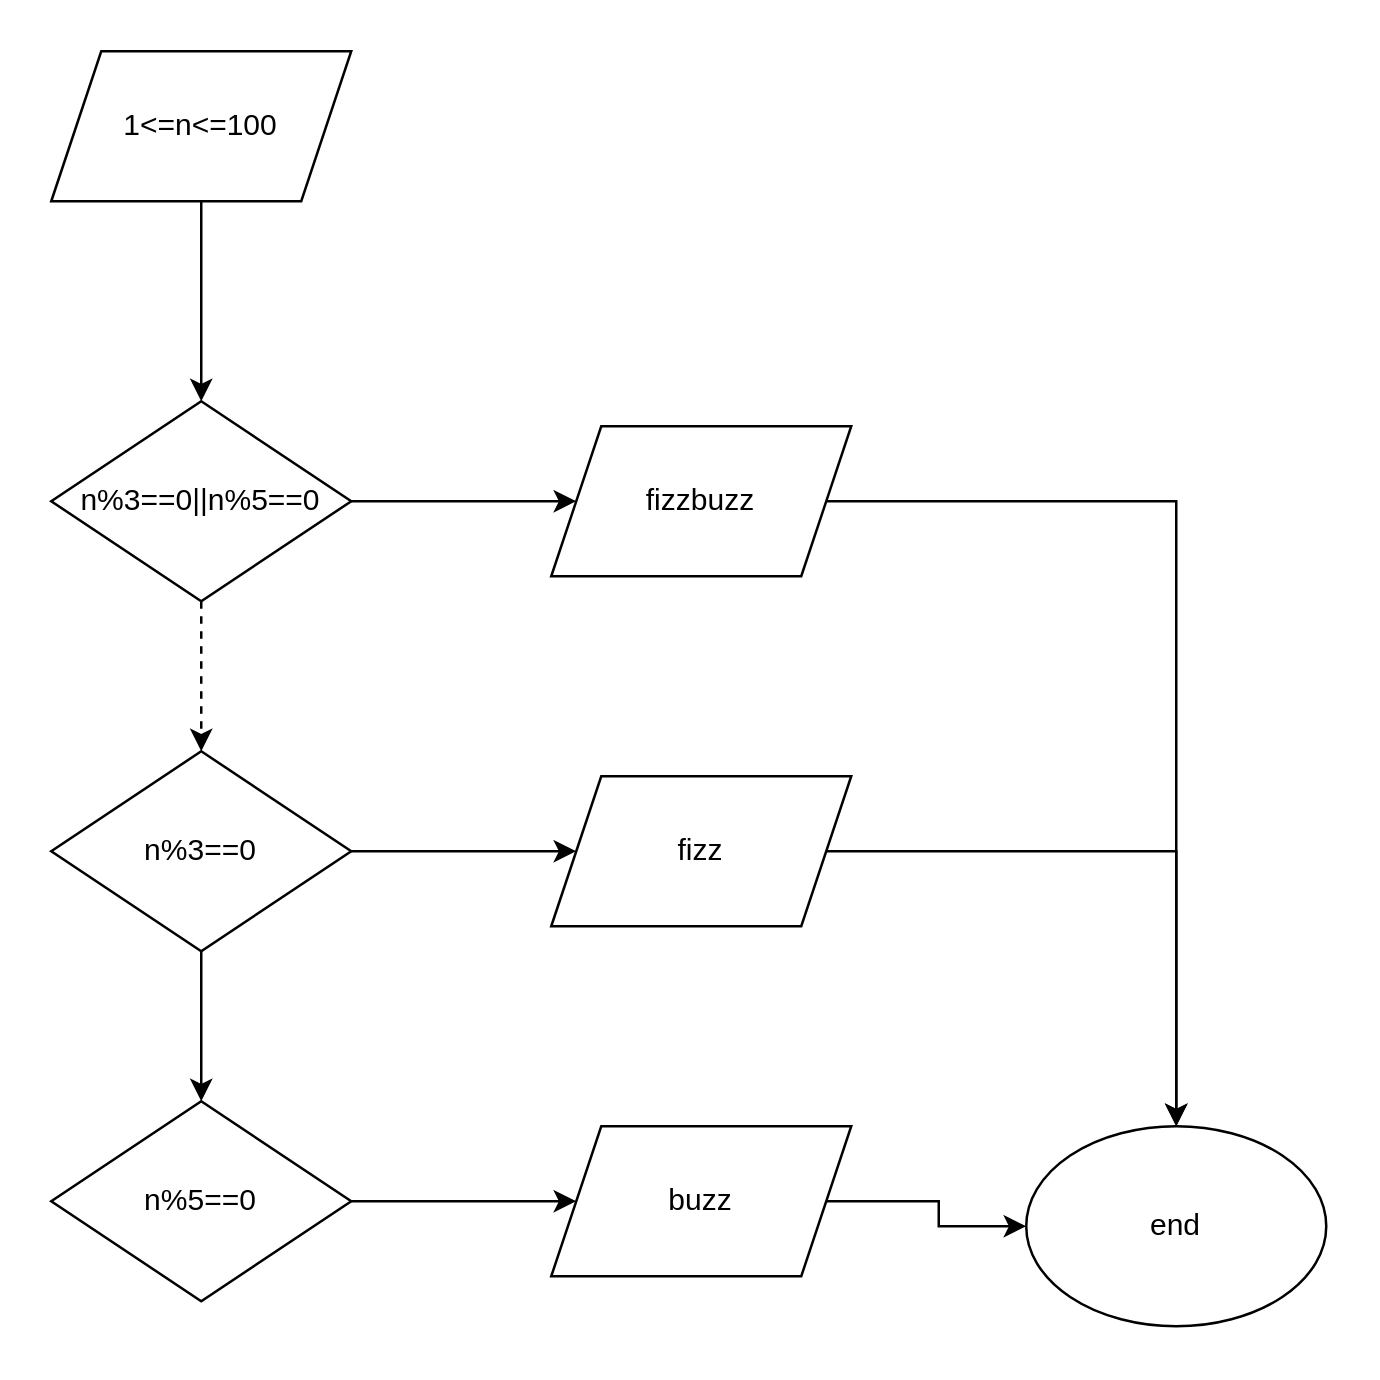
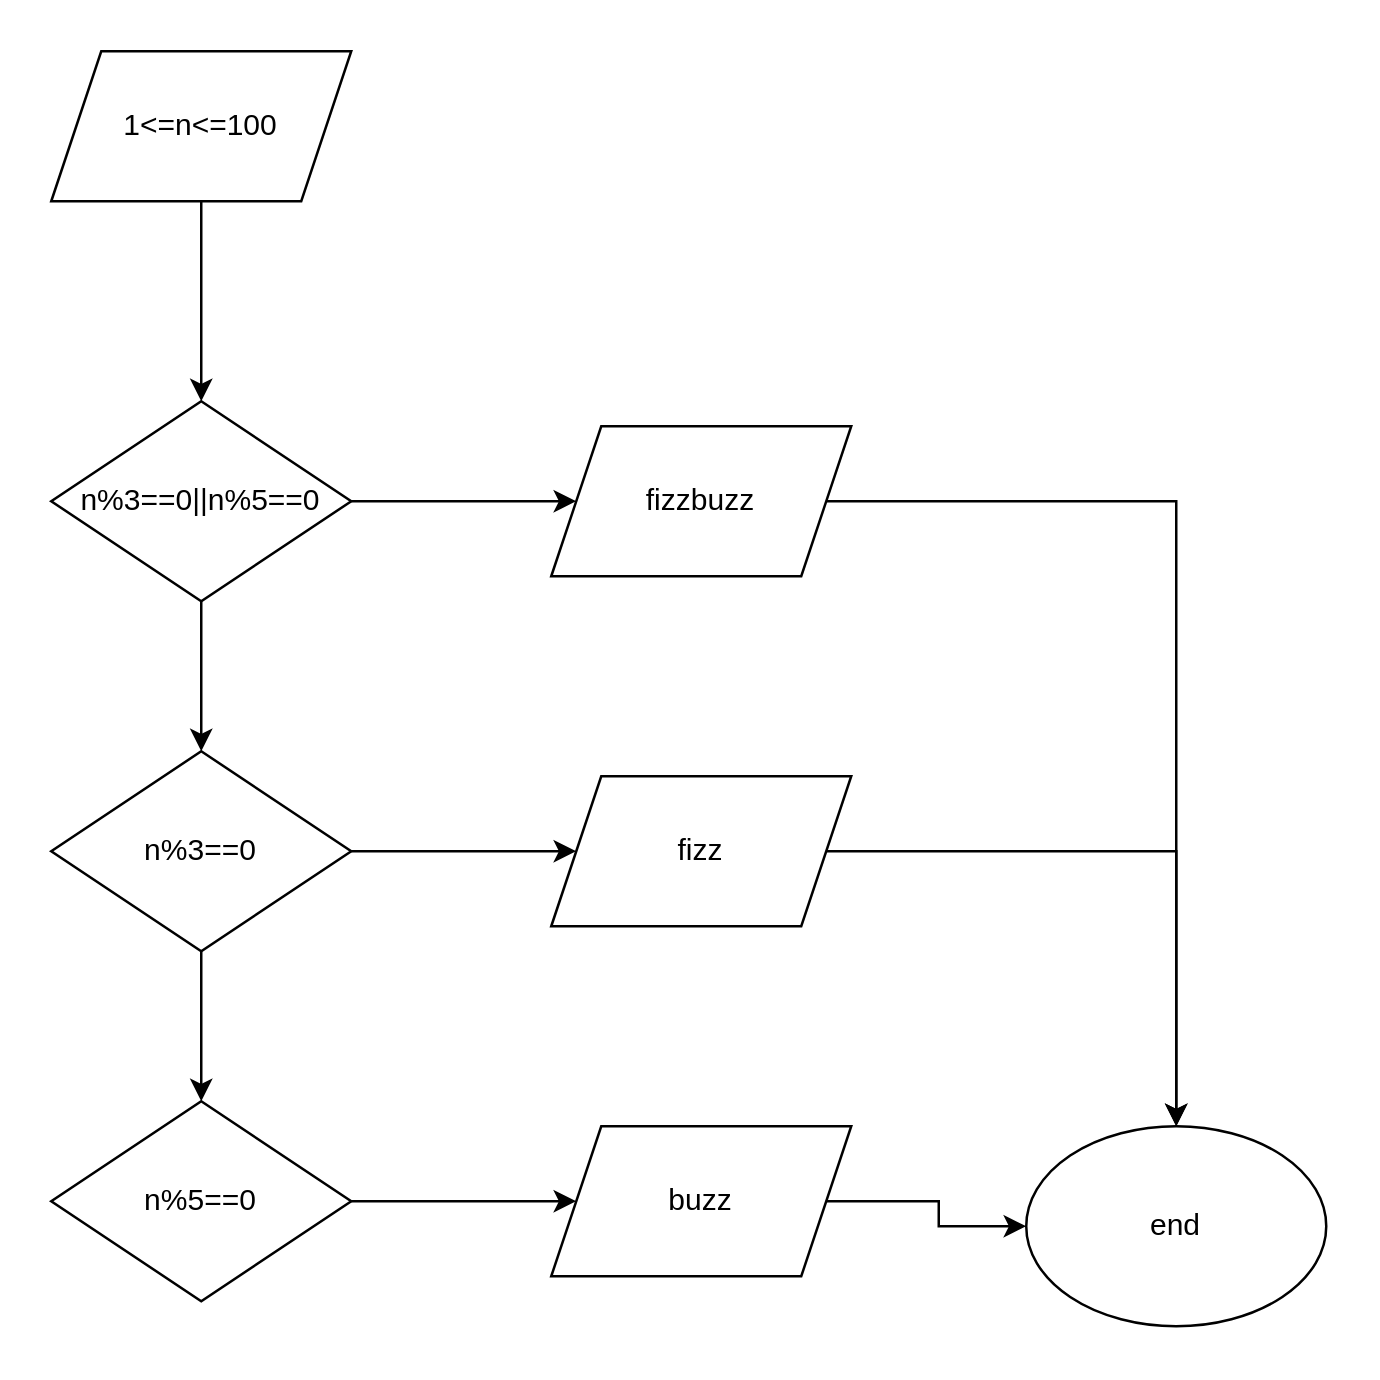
- <mxCell id="9" value="" style="edgeStyle=orthogonalEdgeStyle;rounded=0;orthogonalLoop=1;jettySize=auto;html=1;dashed=1;" edge="1" parent="1" source="11" target="6"><mxGeometry relative="1" as="geometry" /></mxCell>
+ <mxCell id="9" value="" style="edgeStyle=orthogonalEdgeStyle;rounded=0;orthogonalLoop=1;jettySize=auto;html=1;" edge="1" parent="1" source="11" target="6"><mxGeometry relative="1" as="geometry" /></mxCell>
